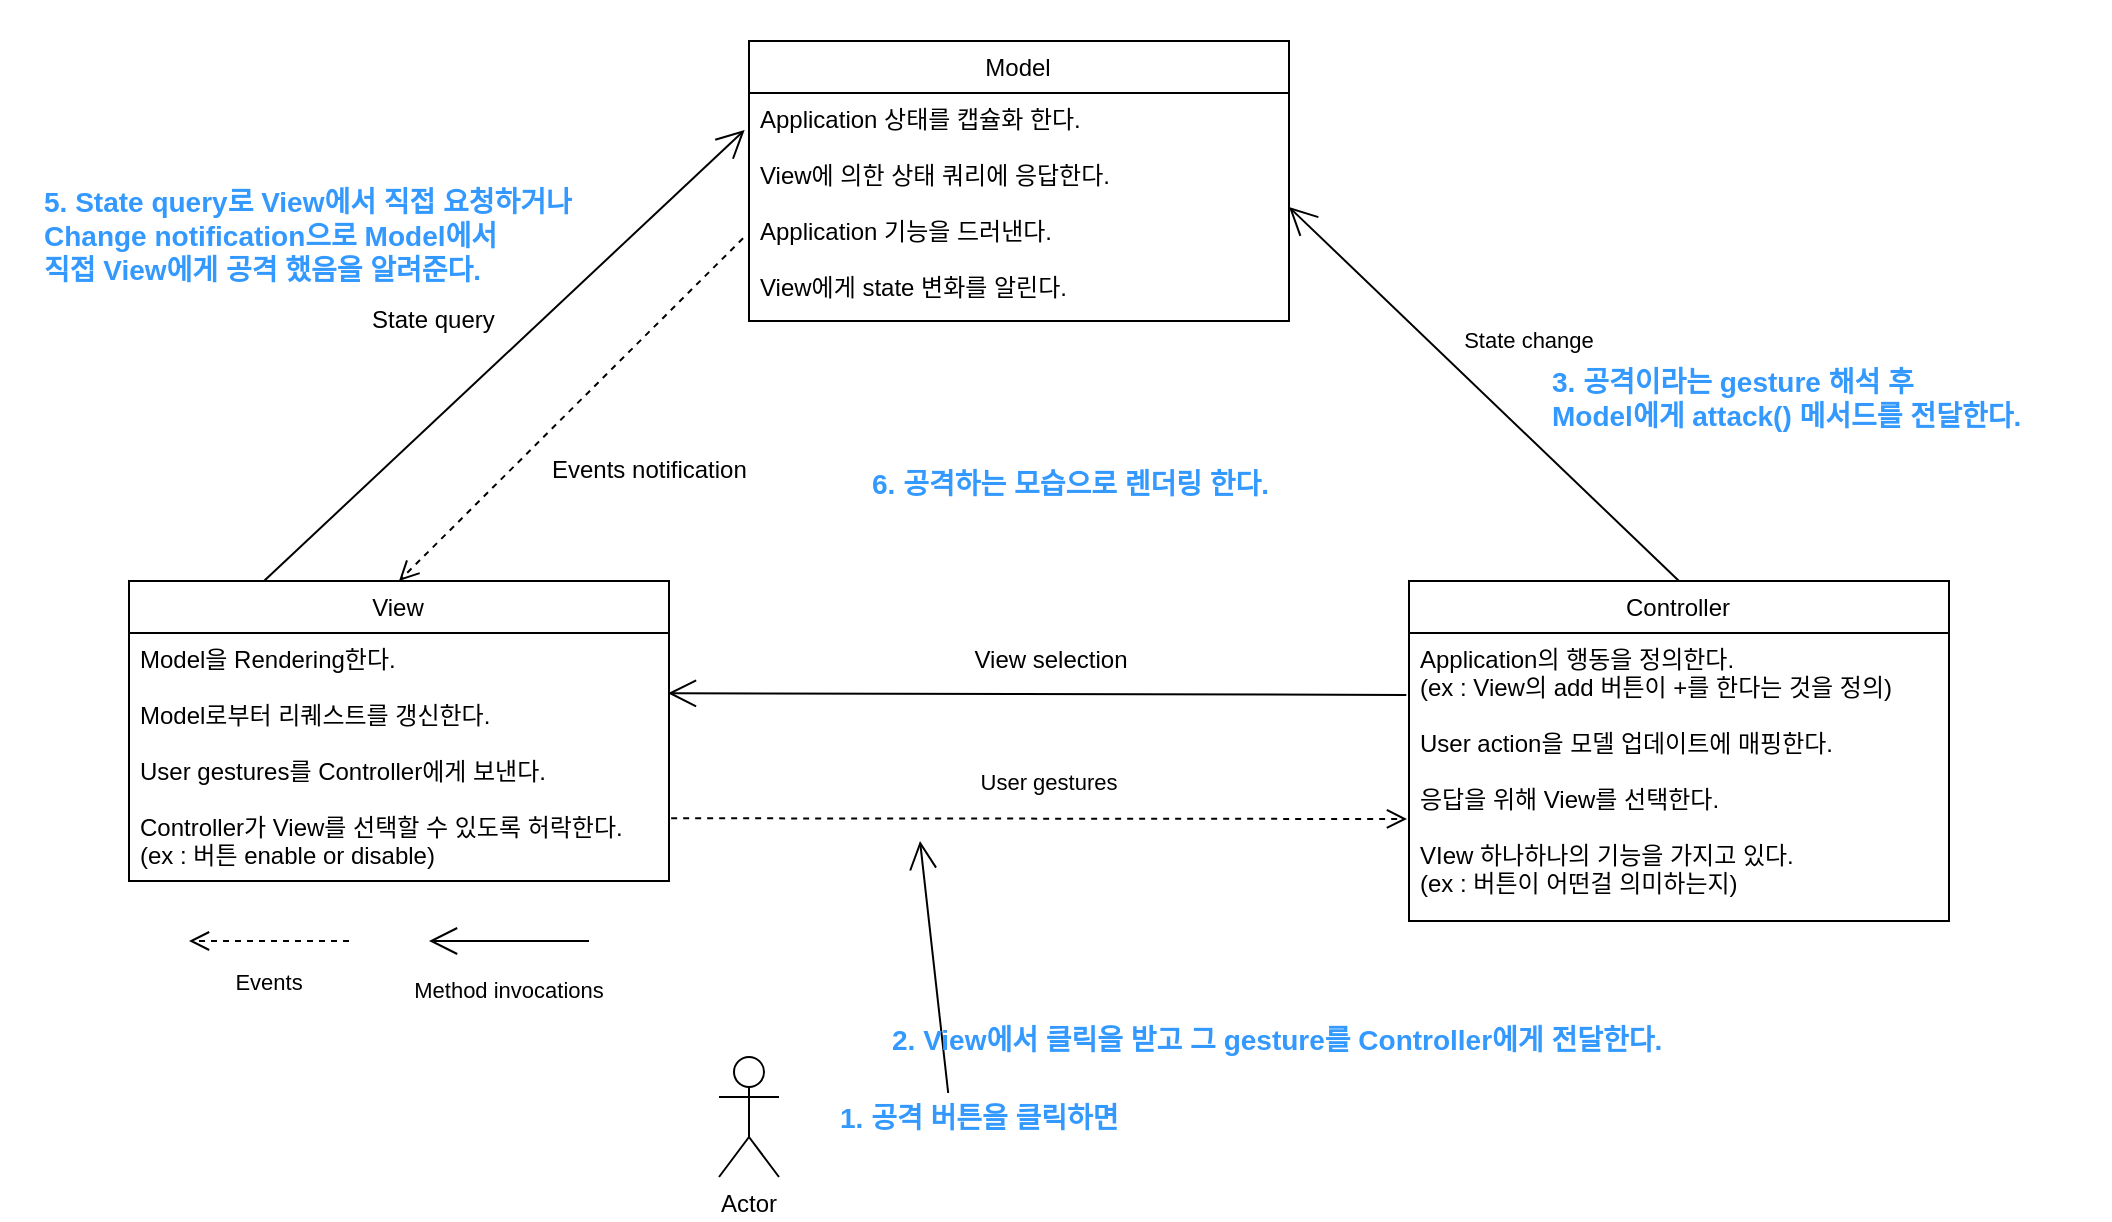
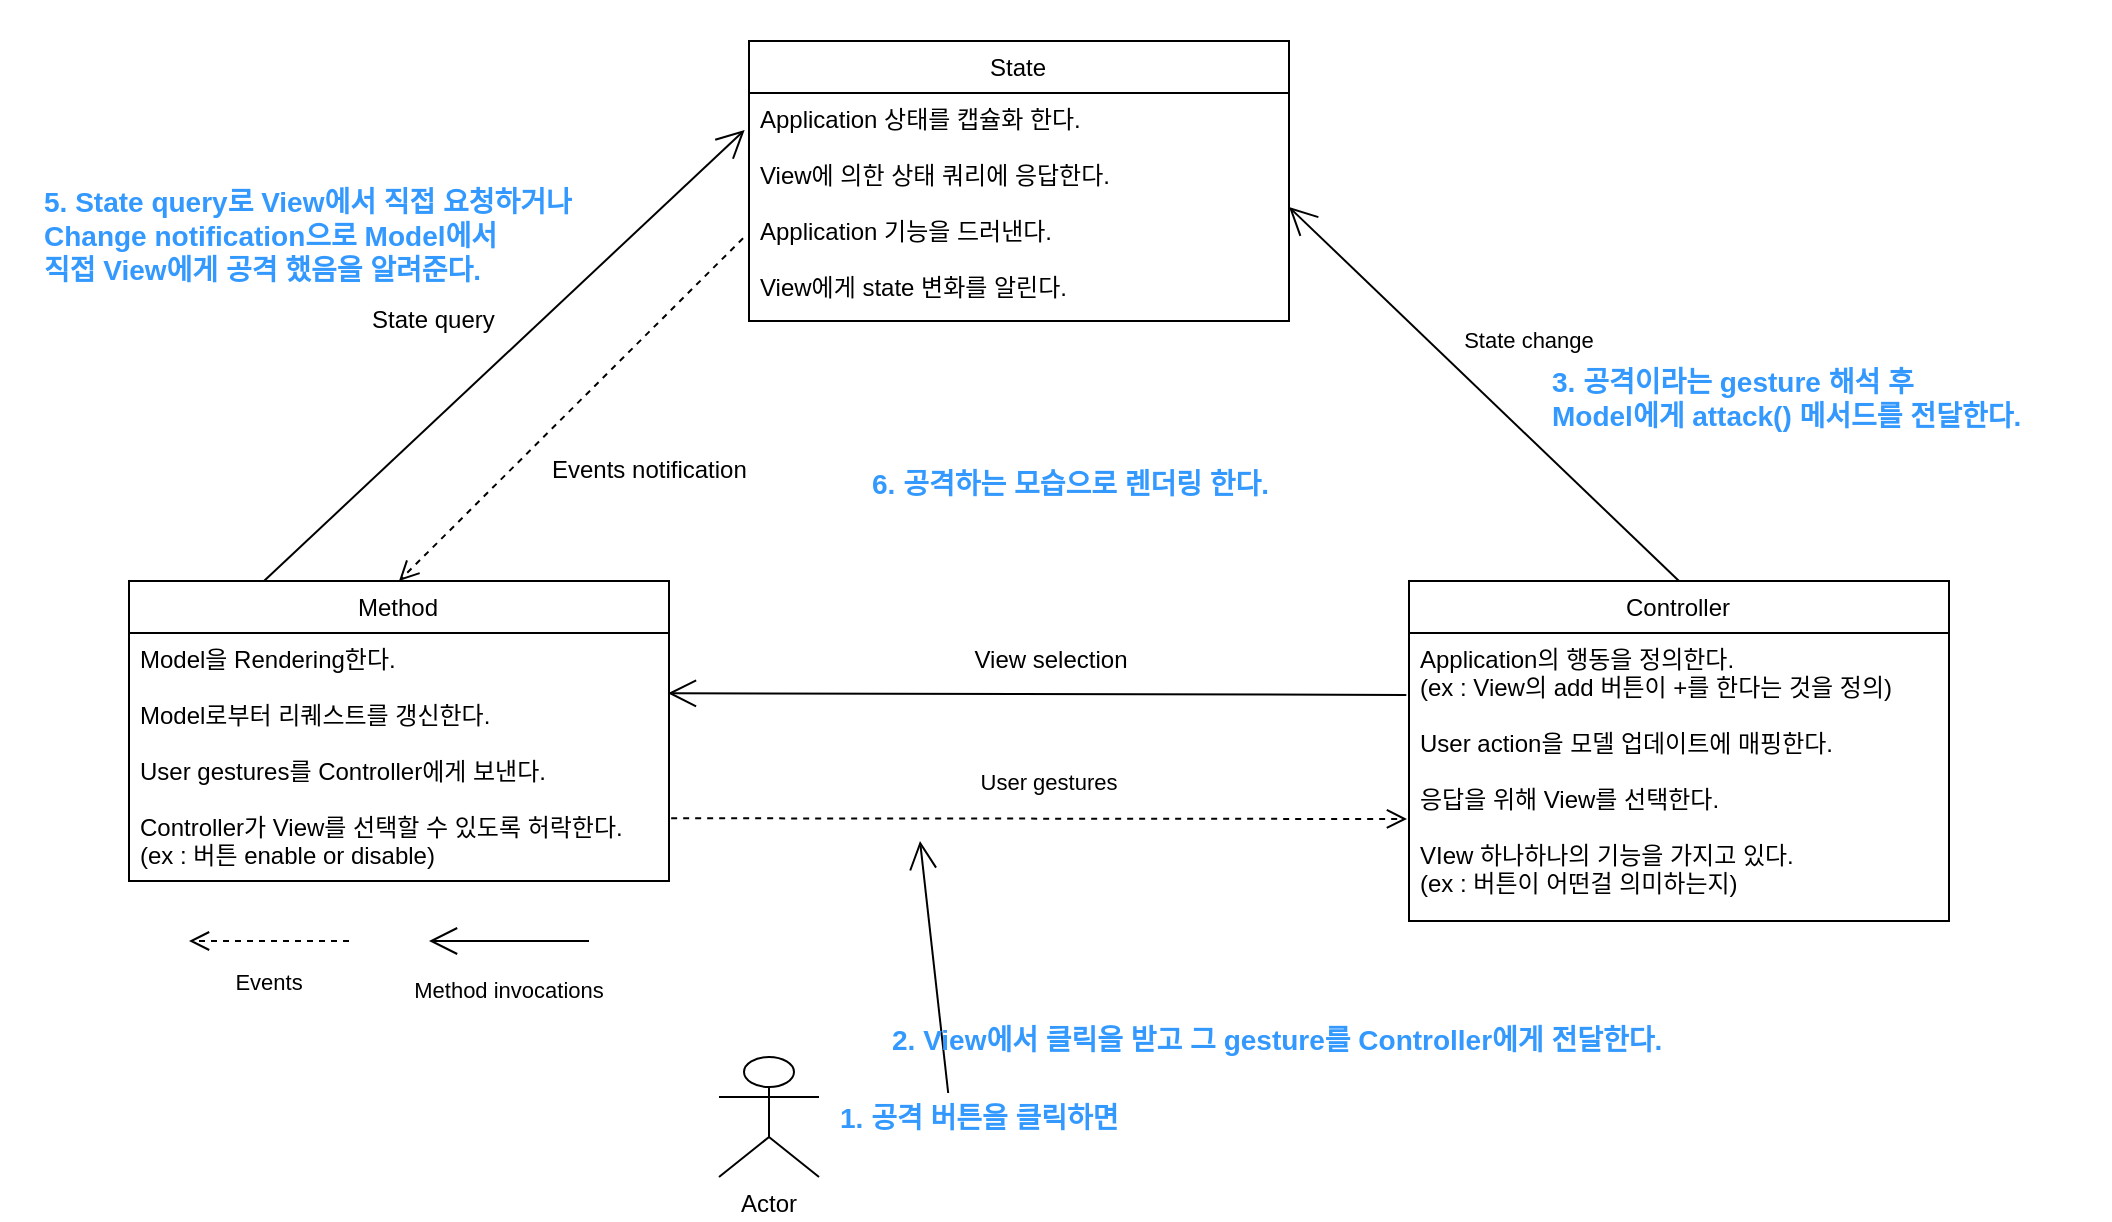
- <mxCell id="2" value="&#10;Model&#10;" parent="1" vertex="1" style="swimlane;fontStyle=0;childLayout=stackLayout;horizontal=1;startSize=26;fillColor=none;horizontalStack=0;resizeParent=1;resizeParentMax=0;resizeLast=0;collapsible=1;marginBottom=0;"><mxGeometry as="geometry" height="140" width="270" x="374" y="20" /></mxCell>
+ <mxCell id="2" value="&#10;State&#10;" parent="1" vertex="1" style="swimlane;fontStyle=0;childLayout=stackLayout;horizontal=1;startSize=26;fillColor=none;horizontalStack=0;resizeParent=1;resizeParentMax=0;resizeLast=0;collapsible=1;marginBottom=0;"><mxGeometry as="geometry" height="140" width="270" x="374" y="20" /></mxCell>
- <mxCell id="4" value="&#10;View&#10;" parent="1" vertex="1" style="swimlane;fontStyle=0;childLayout=stackLayout;horizontal=1;startSize=26;fillColor=none;horizontalStack=0;resizeParent=1;resizeParentMax=0;resizeLast=0;collapsible=1;marginBottom=0;"><mxGeometry as="geometry" height="150" width="270" x="64" y="290" /></mxCell>
+ <mxCell id="4" value="&#10;Method&#10;" parent="1" vertex="1" style="swimlane;fontStyle=0;childLayout=stackLayout;horizontal=1;startSize=26;fillColor=none;horizontalStack=0;resizeParent=1;resizeParentMax=0;resizeLast=0;collapsible=1;marginBottom=0;"><mxGeometry as="geometry" height="150" width="270" x="64" y="290" /></mxCell>
- <mxCell id="18" value="Actor" parent="1" vertex="1" style="shape=umlActor;verticalLabelPosition=bottom;labelBackgroundColor=#ffffff;verticalAlign=top;html=1;"><mxGeometry as="geometry" height="60" width="30" x="359" y="528" /></mxCell>
+ <mxCell id="18" value="Actor" parent="1" vertex="1" style="shape=umlActor;verticalLabelPosition=bottom;labelBackgroundColor=#ffffff;verticalAlign=top;html=1;"><mxGeometry x="359" y="528" as="geometry" height="60" width="50" /></mxCell>
